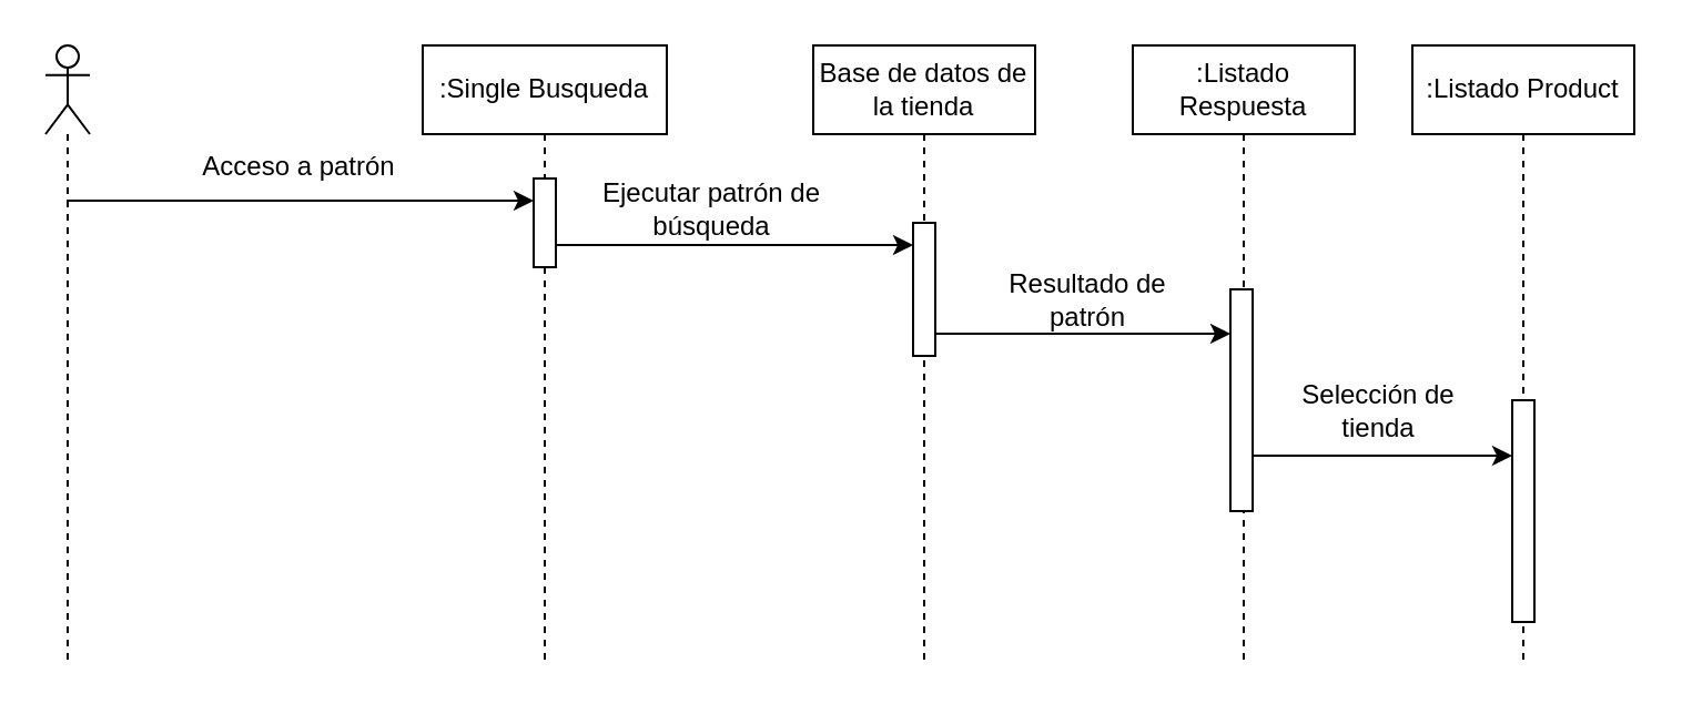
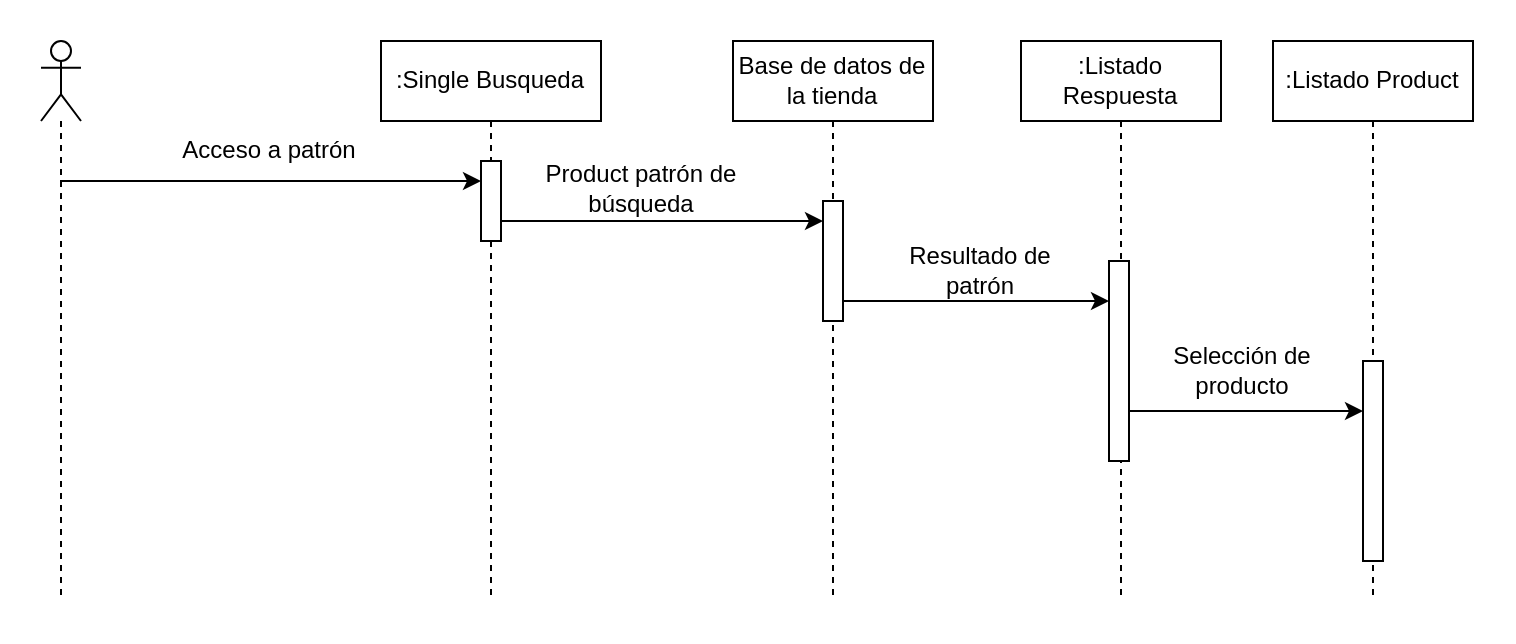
- <mxCell id="9" value="Ejecutar patrón de búsqueda" style="text;html=1;strokeColor=none;fillColor=none;align=center;verticalAlign=middle;whiteSpace=wrap;rounded=0;" vertex="1" parent="1"><mxGeometry x="250" y="79" width="141" height="30" as="geometry" /></mxCell>
+ <mxCell id="9" value="Product patrón de búsqueda" style="text;html=1;strokeColor=none;fillColor=none;align=center;verticalAlign=middle;whiteSpace=wrap;rounded=0;" vertex="1" parent="1"><mxGeometry x="250" y="79" width="141" height="30" as="geometry" /></mxCell>
- <mxCell id="17" value="Selección de tienda" style="text;html=1;strokeColor=none;fillColor=none;align=center;verticalAlign=middle;whiteSpace=wrap;rounded=0;" vertex="1" parent="1"><mxGeometry x="576" y="170" width="90" height="30" as="geometry" /></mxCell>
+ <mxCell id="17" value="Selección de producto" style="text;html=1;strokeColor=none;fillColor=none;align=center;verticalAlign=middle;whiteSpace=wrap;rounded=0;" vertex="1" parent="1"><mxGeometry x="576" y="170" width="90" height="30" as="geometry" /></mxCell>
